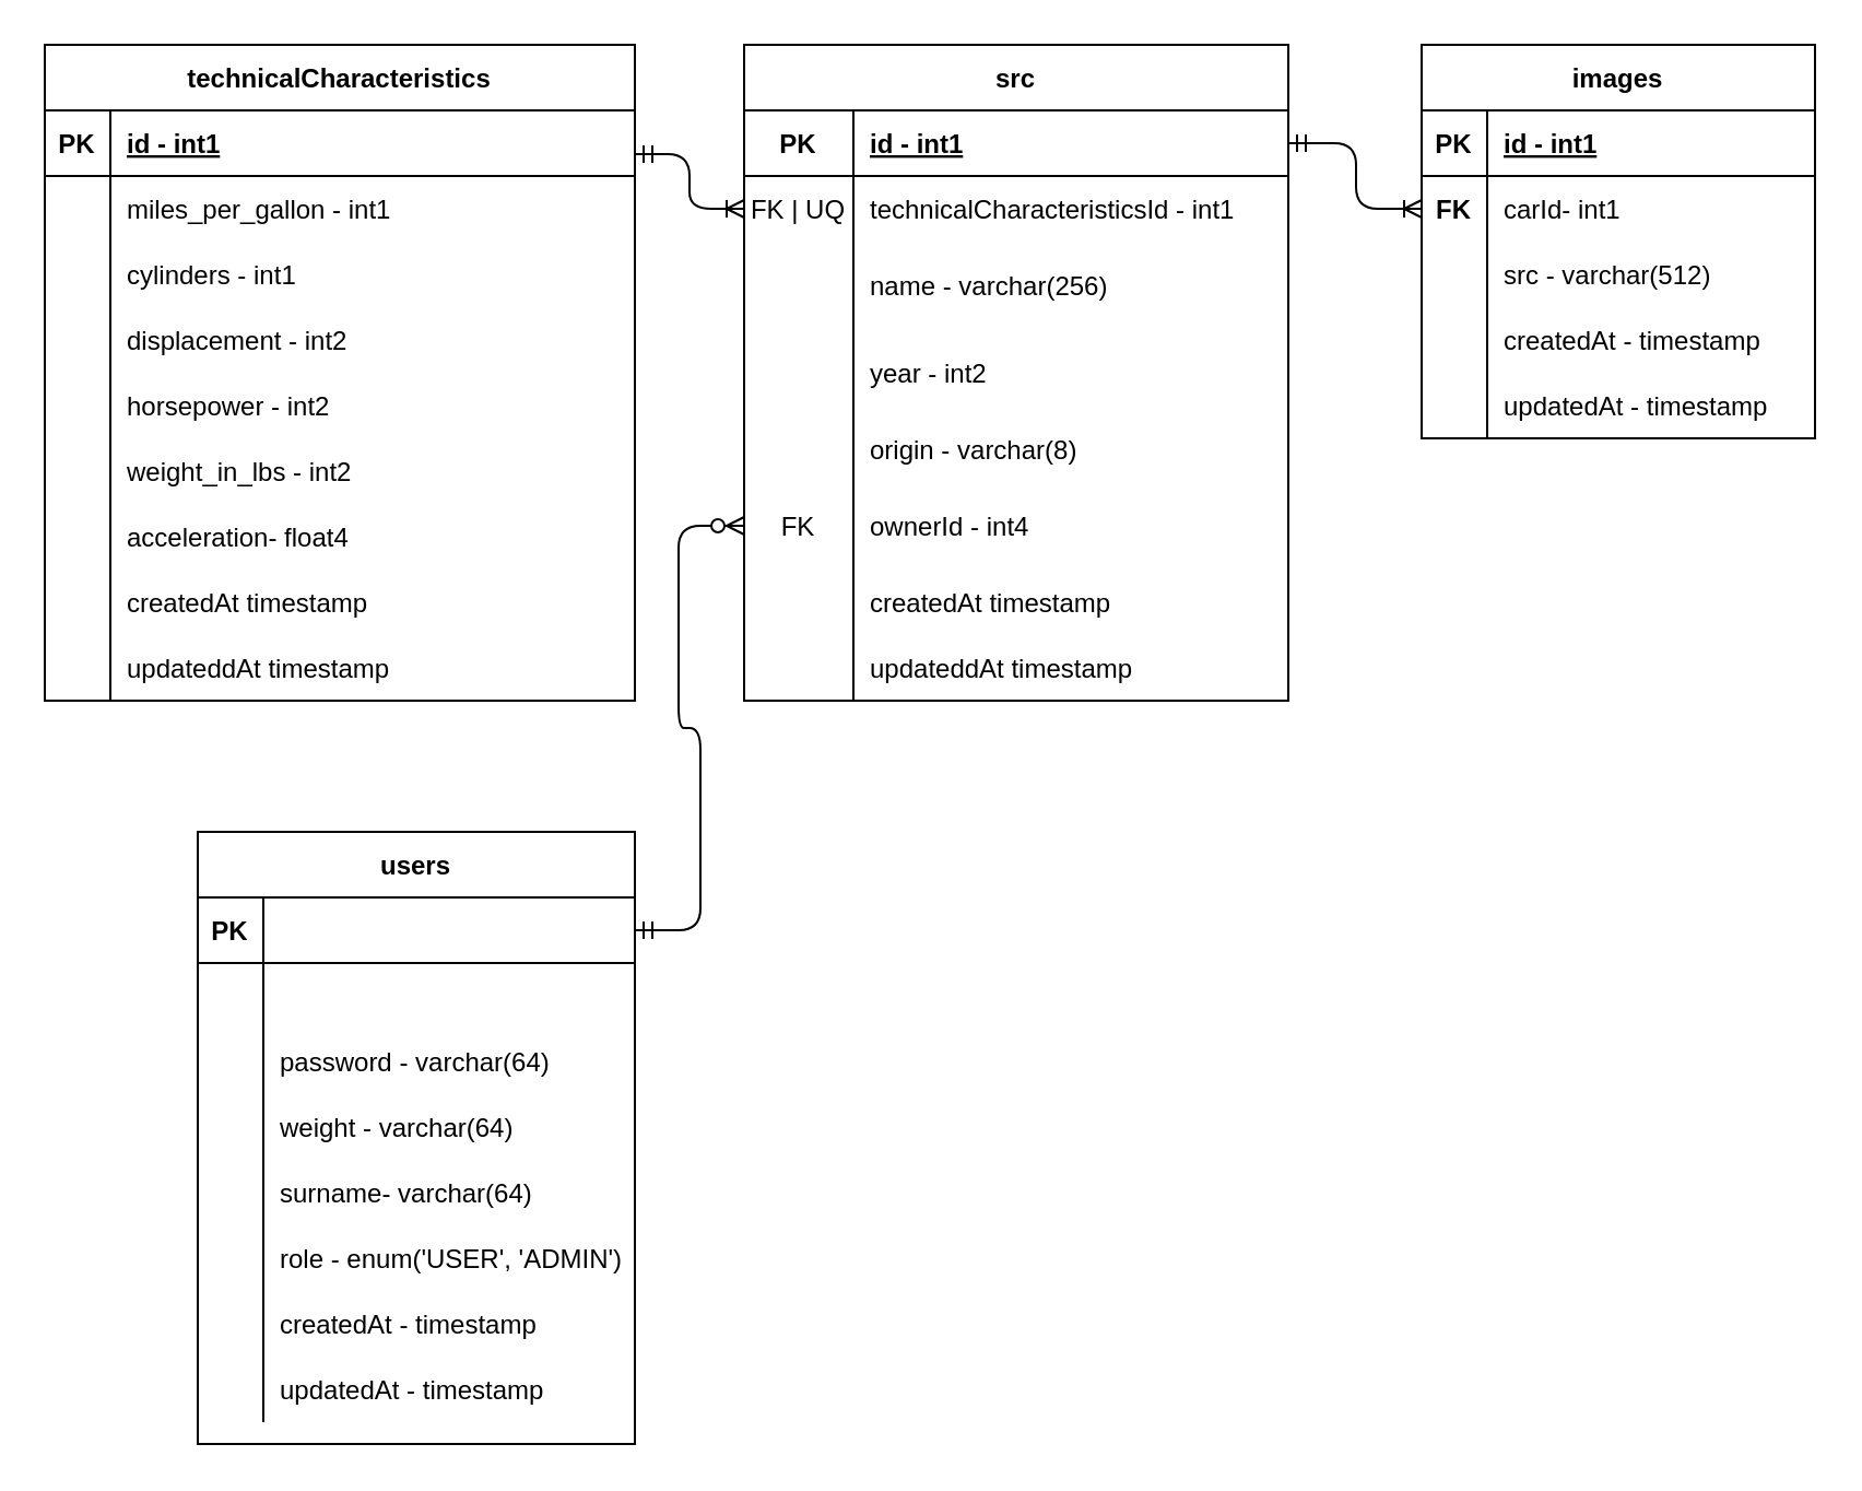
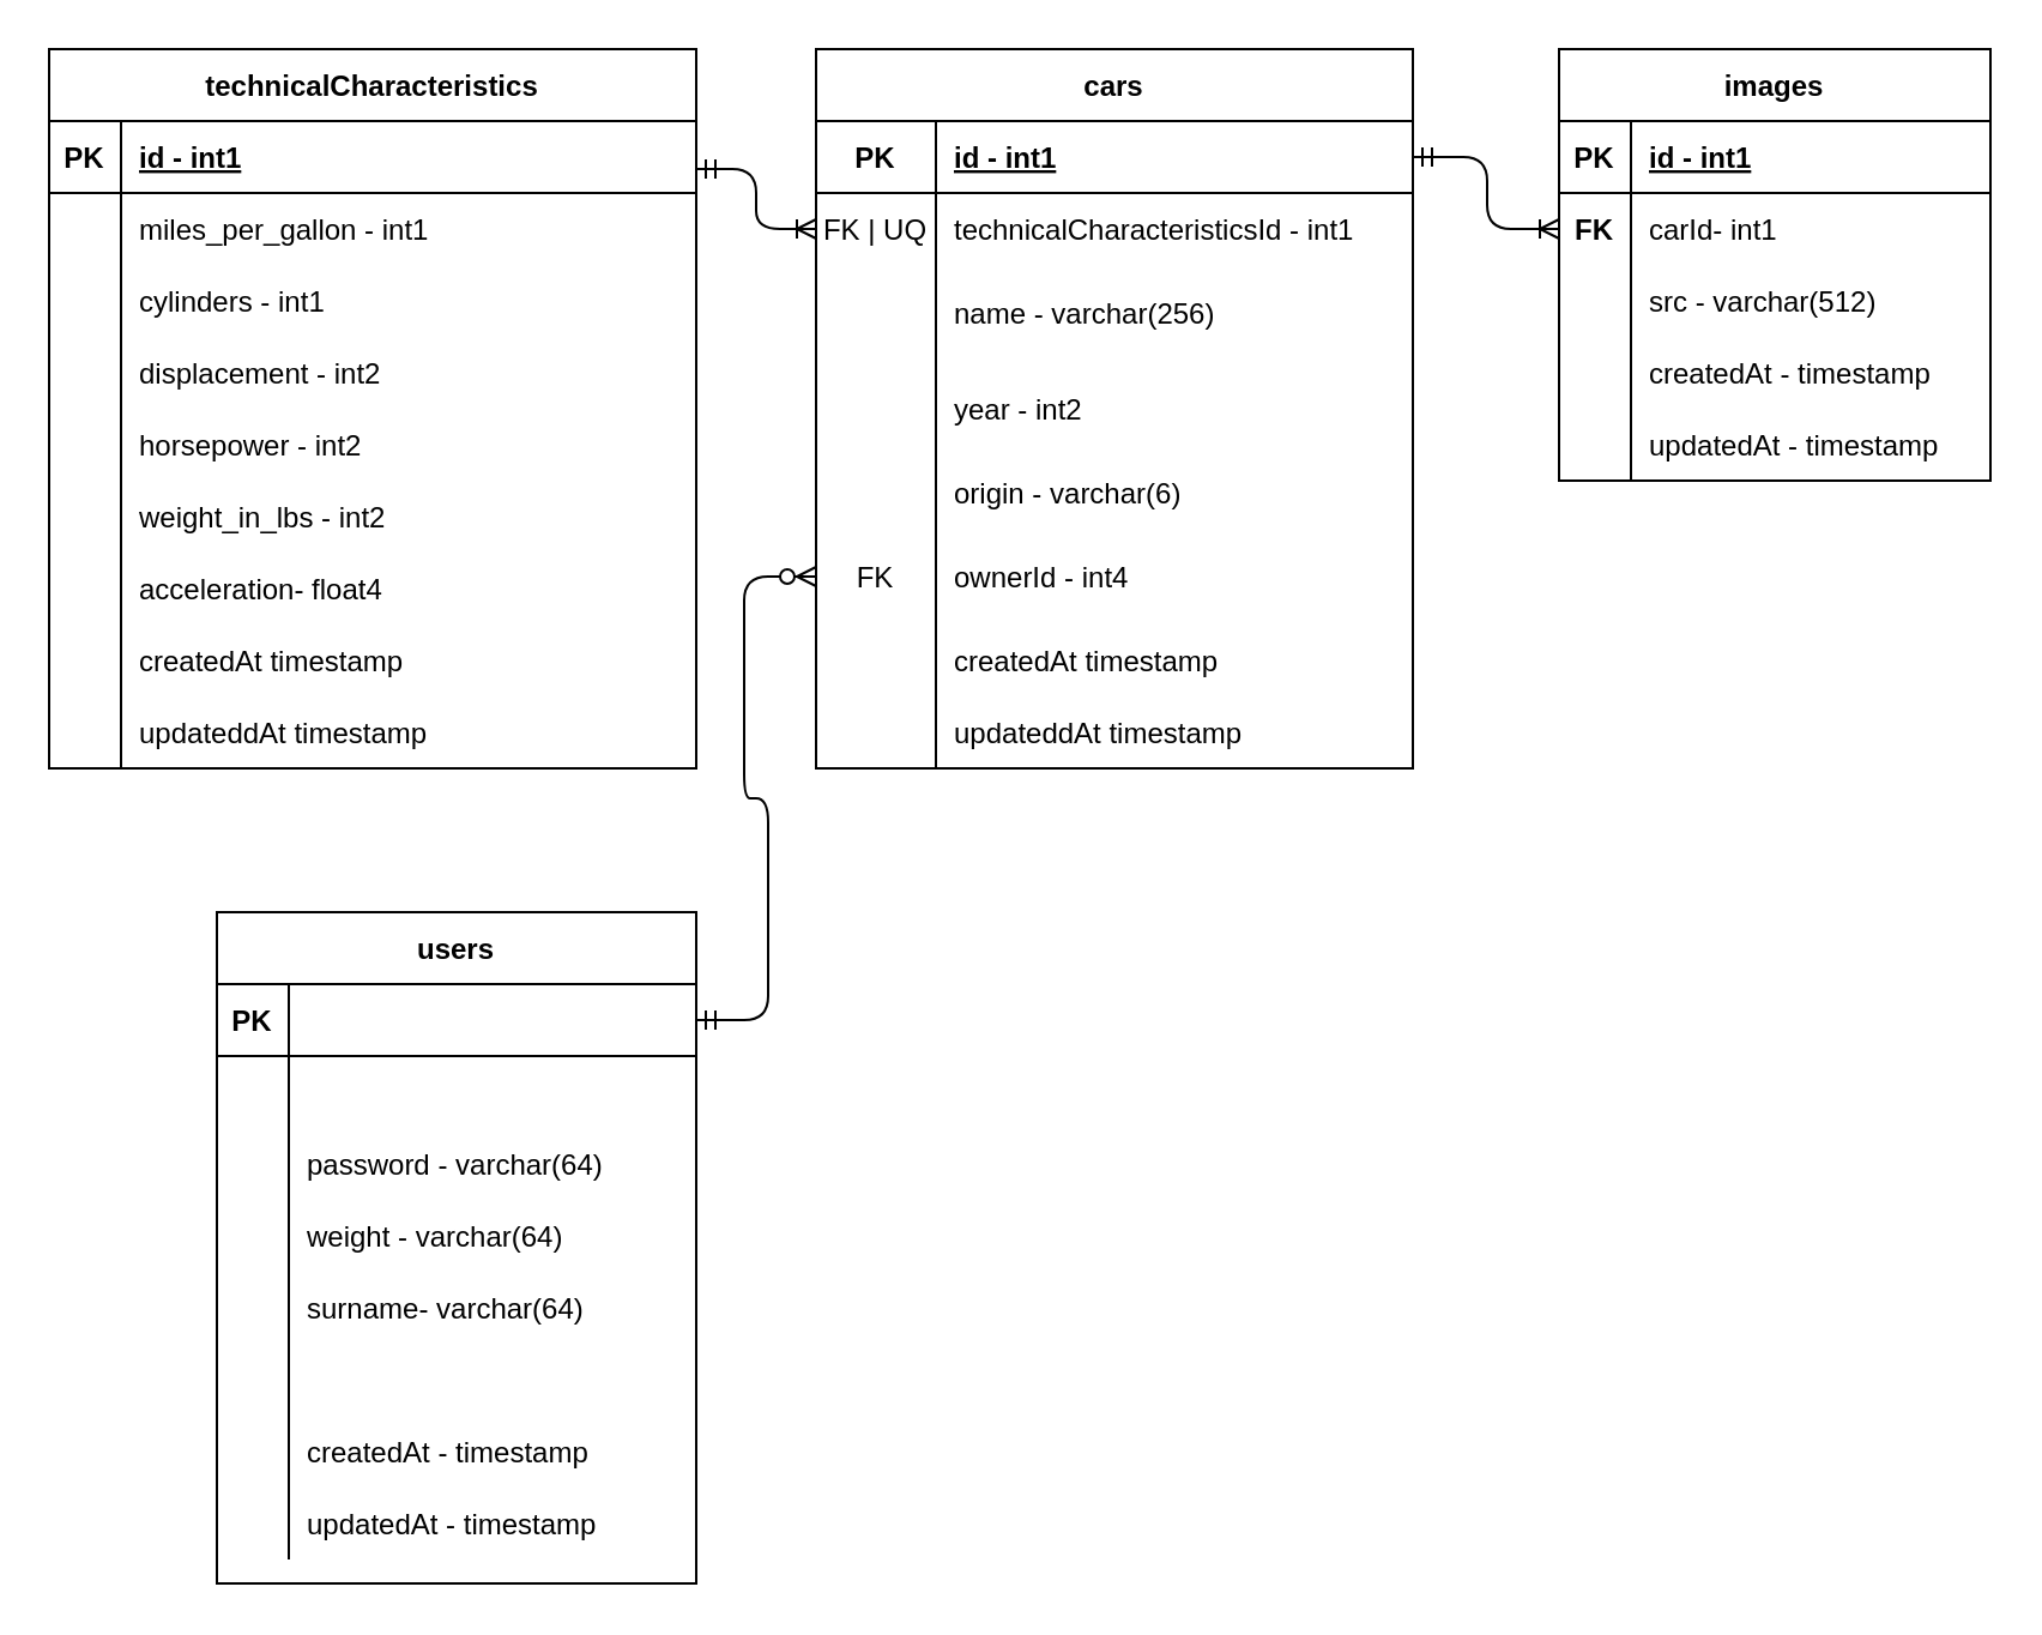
- <mxCell id="72" value="src" style="shape=table;startSize=30;container=1;collapsible=1;childLayout=tableLayout;fixedRows=1;rowLines=0;fontStyle=1;align=center;resizeLast=1;" parent="1" vertex="1"><mxGeometry x="340" y="20" width="249" height="300" as="geometry"><mxRectangle x="270" y="190" width="230" height="140" as="alternateBounds" /></mxGeometry></mxCell>
+ <mxCell id="72" value="cars" style="shape=table;startSize=30;container=1;collapsible=1;childLayout=tableLayout;fixedRows=1;rowLines=0;fontStyle=1;align=center;resizeLast=1;" parent="1" vertex="1"><mxGeometry x="340" y="20" width="249" height="300" as="geometry"><mxRectangle x="270" y="190" width="230" height="140" as="alternateBounds" /></mxGeometry></mxCell>
- <mxCell id="87" value="origin - varchar(8)" style="shape=partialRectangle;connectable=0;fillColor=none;top=0;left=0;bottom=0;right=0;align=left;spacingLeft=6;overflow=hidden;" parent="85" vertex="1"><mxGeometry x="50" width="199" height="30" as="geometry"><mxRectangle width="199" height="30" as="alternateBounds" /></mxGeometry></mxCell>
+ <mxCell id="87" value="origin - varchar(6)" style="shape=partialRectangle;connectable=0;fillColor=none;top=0;left=0;bottom=0;right=0;align=left;spacingLeft=6;overflow=hidden;" parent="85" vertex="1"><mxGeometry x="50" width="199" height="30" as="geometry"><mxRectangle width="199" height="30" as="alternateBounds" /></mxGeometry></mxCell>
- <mxCell id="63" value="role - enum('USER', 'ADMIN')" style="shape=partialRectangle;connectable=0;fillColor=none;top=0;left=0;bottom=0;right=0;align=left;spacingLeft=6;overflow=hidden;" parent="61" vertex="1"><mxGeometry x="30" width="170" height="30" as="geometry"><mxRectangle width="170" height="30" as="alternateBounds" /></mxGeometry></mxCell>
